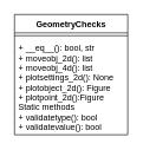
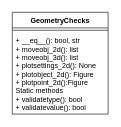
- <mxCell id="4" value="+ __eq__(): bool, str&#10;+ moveobj_2d(): list&#10;+ moveobj_4d(): list&#10;+ plotsettings_2d(): None&#10;+ plotobject_2d(): Figure&#10;+ plotpoint_2d():Figure&#10;Static methods&#10;+ validatetype(): bool&#10;+ validatevalue(): bool" style="text;strokeColor=none;fillColor=none;align=left;verticalAlign=top;spacingLeft=4;spacingRight=4;overflow=hidden;rotatable=0;points=[[0,0.5],[1,0.5]];portConstraint=eastwest;" vertex="1" parent="2"><mxGeometry y="34" width="160" height="136" as="geometry" /></mxCell>
+ <mxCell id="4" value="+ __eq__(): bool, str&#10;+ moveobj_2d(): list&#10;+ moveobj_3d(): list&#10;+ plotsettings_2d(): None&#10;+ plotobject_2d(): Figure&#10;+ plotpoint_2d():Figure&#10;Static methods&#10;+ validatetype(): bool&#10;+ validatevalue(): bool" style="text;strokeColor=none;fillColor=none;align=left;verticalAlign=top;spacingLeft=4;spacingRight=4;overflow=hidden;rotatable=0;points=[[0,0.5],[1,0.5]];portConstraint=eastwest;" vertex="1" parent="2"><mxGeometry y="34" width="160" height="136" as="geometry" /></mxCell>
